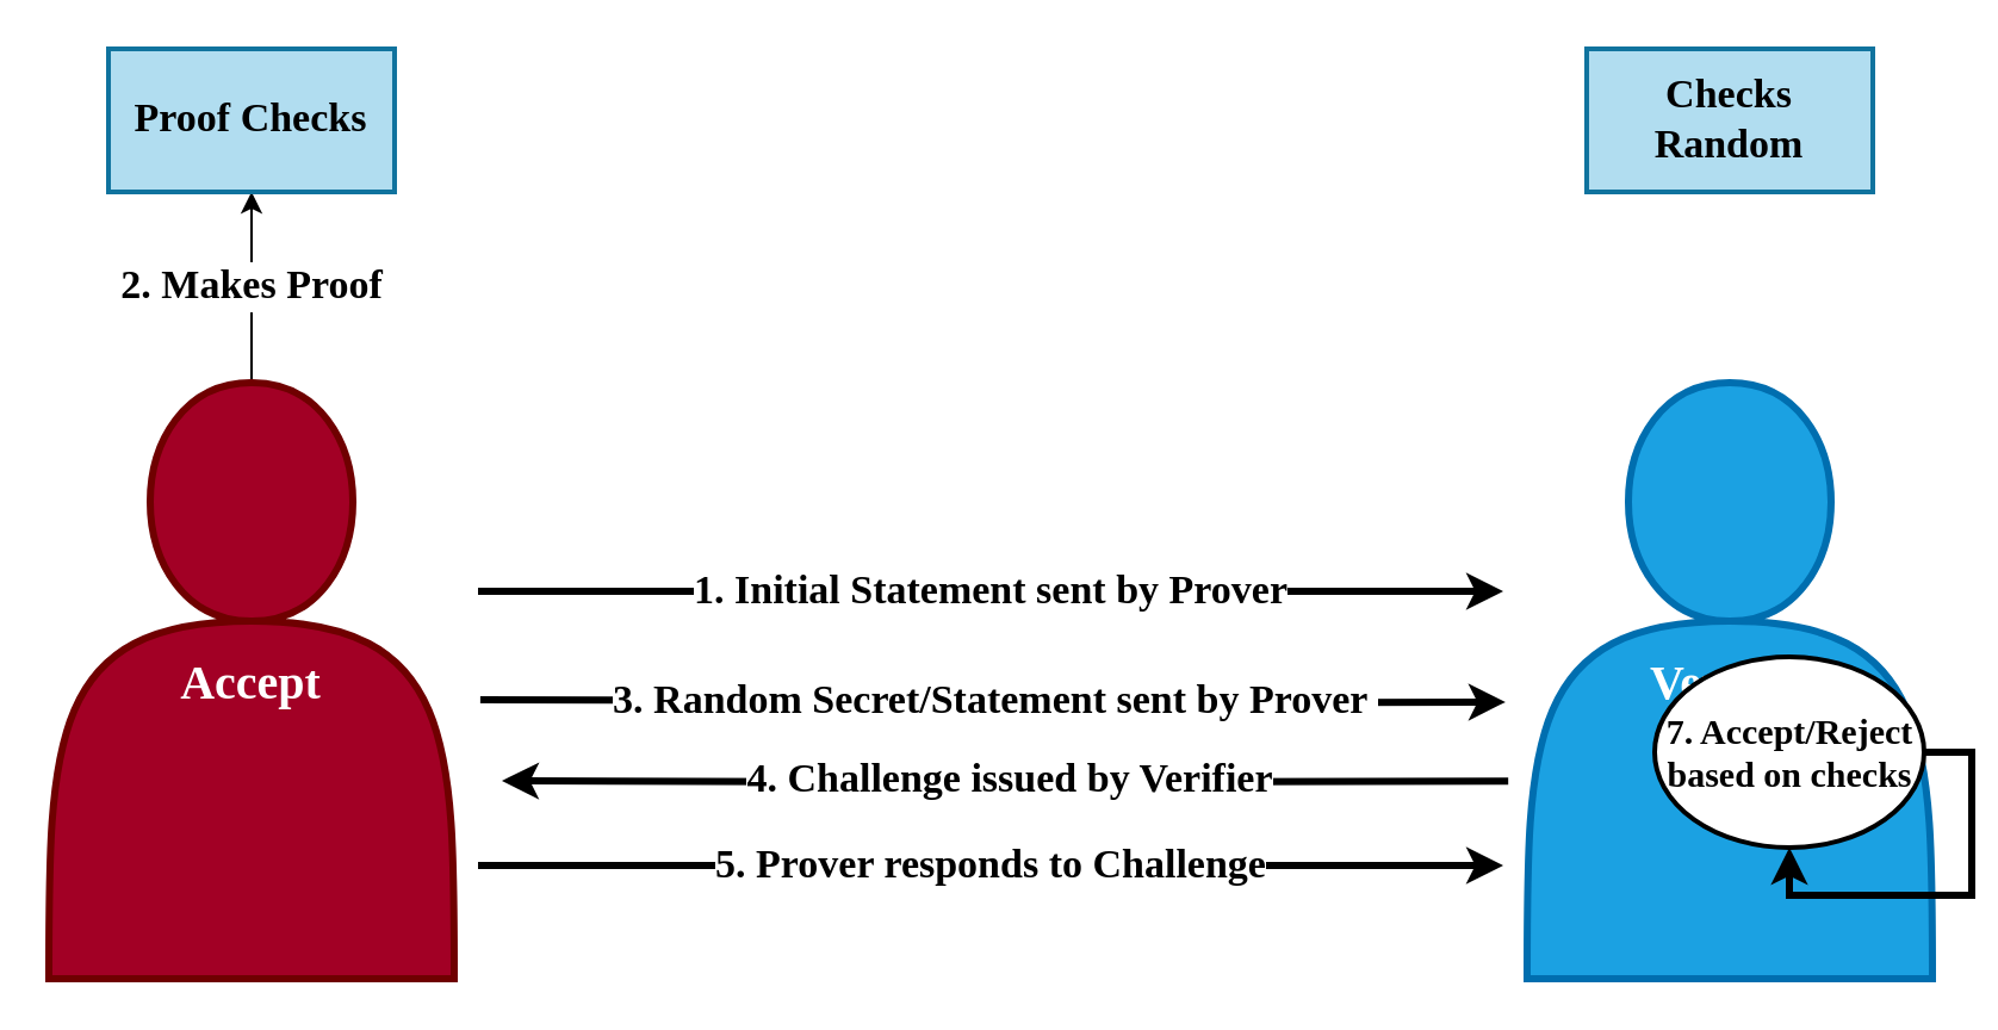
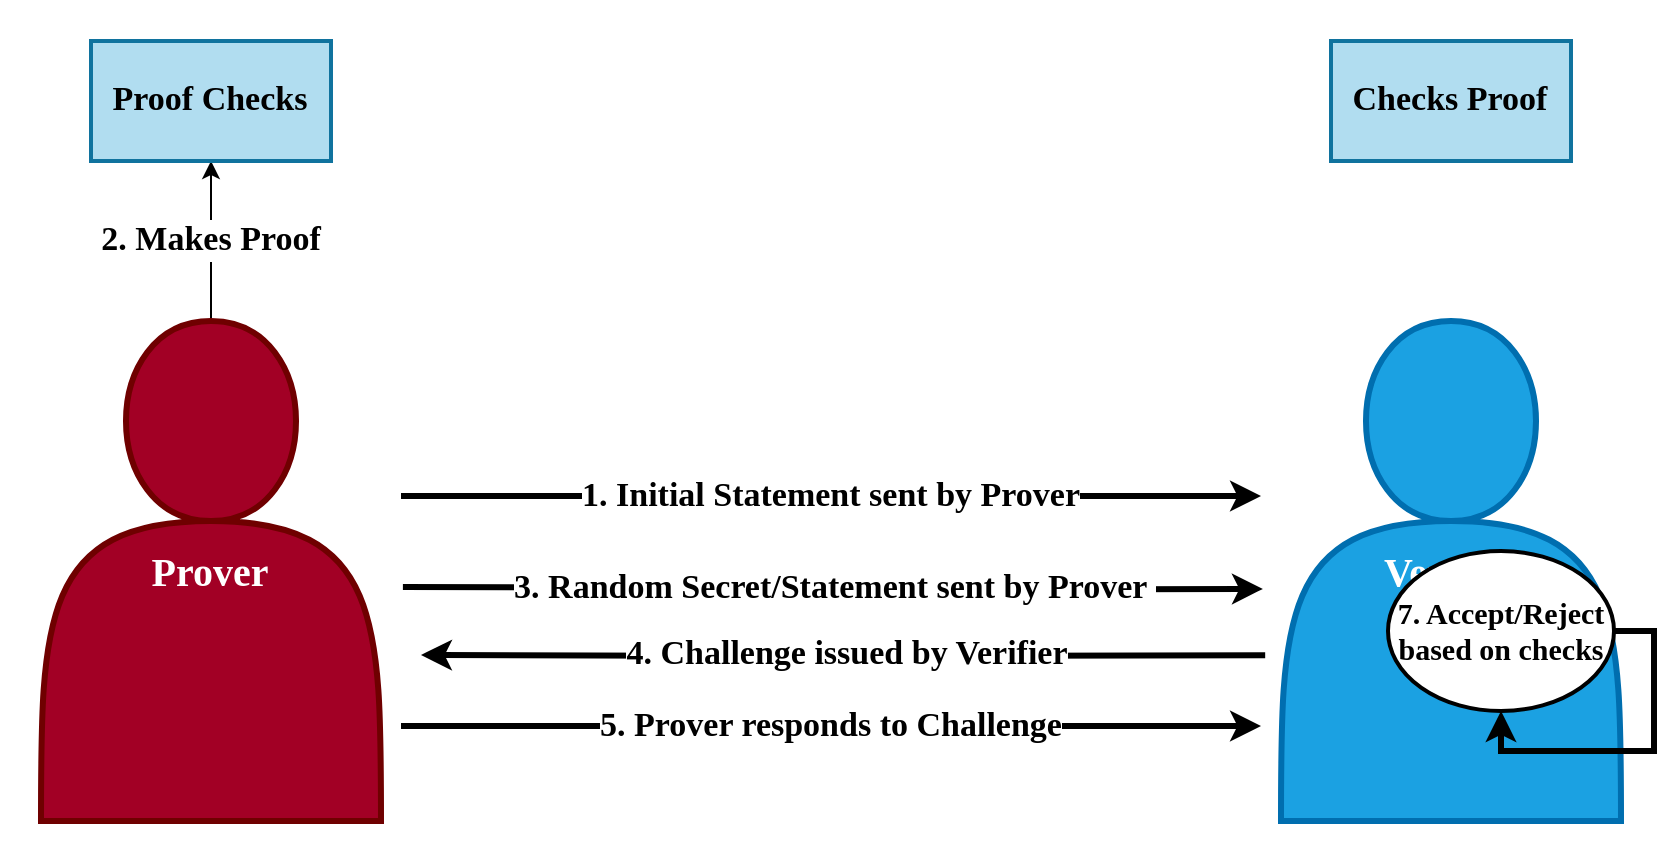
- <mxCell id="12" value="Checks Random" style="rounded=0;whiteSpace=wrap;html=1;fillColor=#b1ddf0;strokeColor=#10739e;strokeWidth=2;fontSize=17;fontStyle=1;fontFamily=Comic Sans MS;" vertex="1" parent="1"><mxGeometry x="665" y="20" width="120" height="60" as="geometry" /></mxCell>
+ <mxCell id="12" value="Checks Proof" style="rounded=0;whiteSpace=wrap;html=1;fillColor=#b1ddf0;strokeColor=#10739e;strokeWidth=2;fontSize=17;fontStyle=1;fontFamily=Comic Sans MS;" vertex="1" parent="1"><mxGeometry x="665" y="20" width="120" height="60" as="geometry" /></mxCell>
- <mxCell id="7" value="Accept" style="shape=actor;whiteSpace=wrap;html=1;fillColor=#a20025;strokeColor=#6F0000;strokeWidth=3;fontStyle=1;fontSize=20;fontColor=#ffffff;fontFamily=Comic Sans MS;" vertex="1" parent="1"><mxGeometry x="20" y="160" width="170" height="250" as="geometry" /></mxCell>
+ <mxCell id="7" value="Prover" style="shape=actor;whiteSpace=wrap;html=1;fillColor=#a20025;strokeColor=#6F0000;strokeWidth=3;fontStyle=1;fontSize=20;fontColor=#ffffff;fontFamily=Comic Sans MS;" vertex="1" parent="1"><mxGeometry x="20" y="160" width="170" height="250" as="geometry" /></mxCell>
